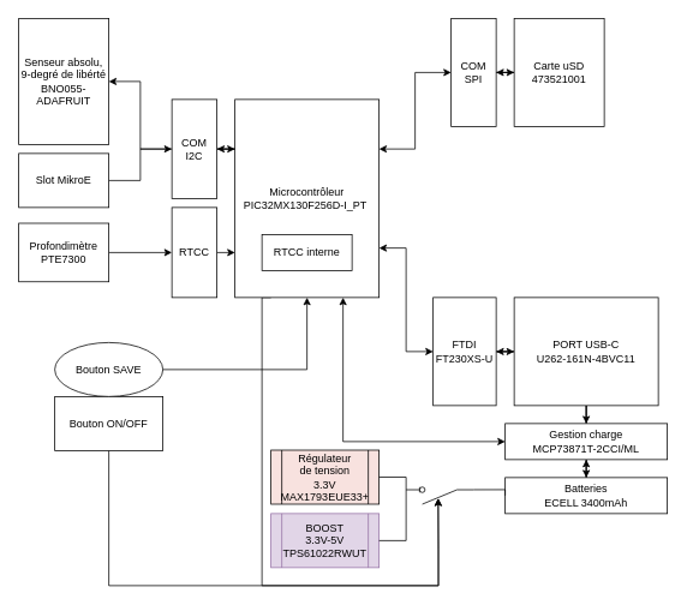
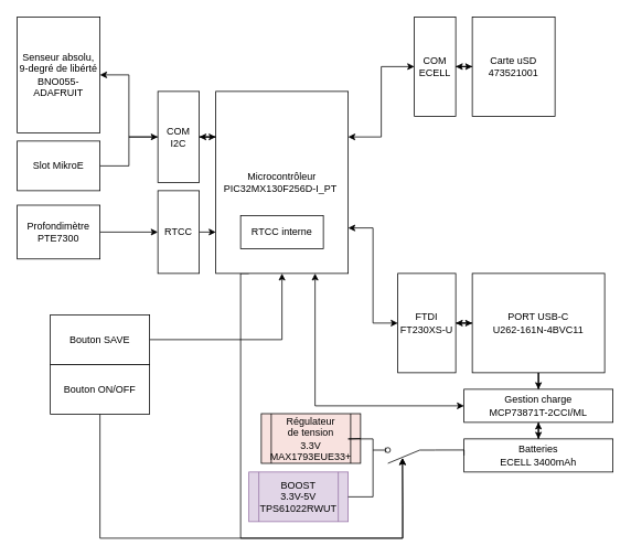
- <mxCell id="17" value="COM&lt;br&gt;SPI" style="rounded=0;whiteSpace=wrap;html=1;" parent="1" vertex="1"><mxGeometry x="500" y="20" width="50" height="120" as="geometry" /></mxCell>
+ <mxCell id="17" value="COM&lt;br&gt;ECELL" style="rounded=0;whiteSpace=wrap;html=1;" parent="1" vertex="1"><mxGeometry x="500" y="20" width="50" height="120" as="geometry" /></mxCell>
- <mxCell id="22" value="Bouton SAVE" style="ellipse;whiteSpace=wrap;html=1;" parent="1" vertex="1"><mxGeometry x="60" y="380" width="120" height="60" as="geometry" /></mxCell>
+ <mxCell id="22" value="Bouton SAVE" style="rounded=0;whiteSpace=wrap;html=1;" parent="1" vertex="1"><mxGeometry x="60" y="380" width="120" height="60" as="geometry" /></mxCell>
- <mxCell id="27" value="Régulateur&lt;br&gt;de tension&lt;br&gt;3.3V&lt;br&gt;MAX1793EUE33+" style="shape=process;whiteSpace=wrap;html=1;backgroundOutline=1;fillColor=#F8E2DF;strokeColor=default;" parent="1" vertex="1"><mxGeometry x="300" y="499.5" width="120" height="60" as="geometry" /></mxCell>
+ <mxCell id="27" value="Régulateur&lt;br&gt;de tension&lt;br&gt;3.3V&lt;br&gt;MAX1793EUE33+" style="shape=process;whiteSpace=wrap;html=1;backgroundOutline=1;fillColor=#F8E2DF;strokeColor=default;" parent="1" vertex="1"><mxGeometry x="315" y="499.5" width="120" height="60" as="geometry" /></mxCell>
